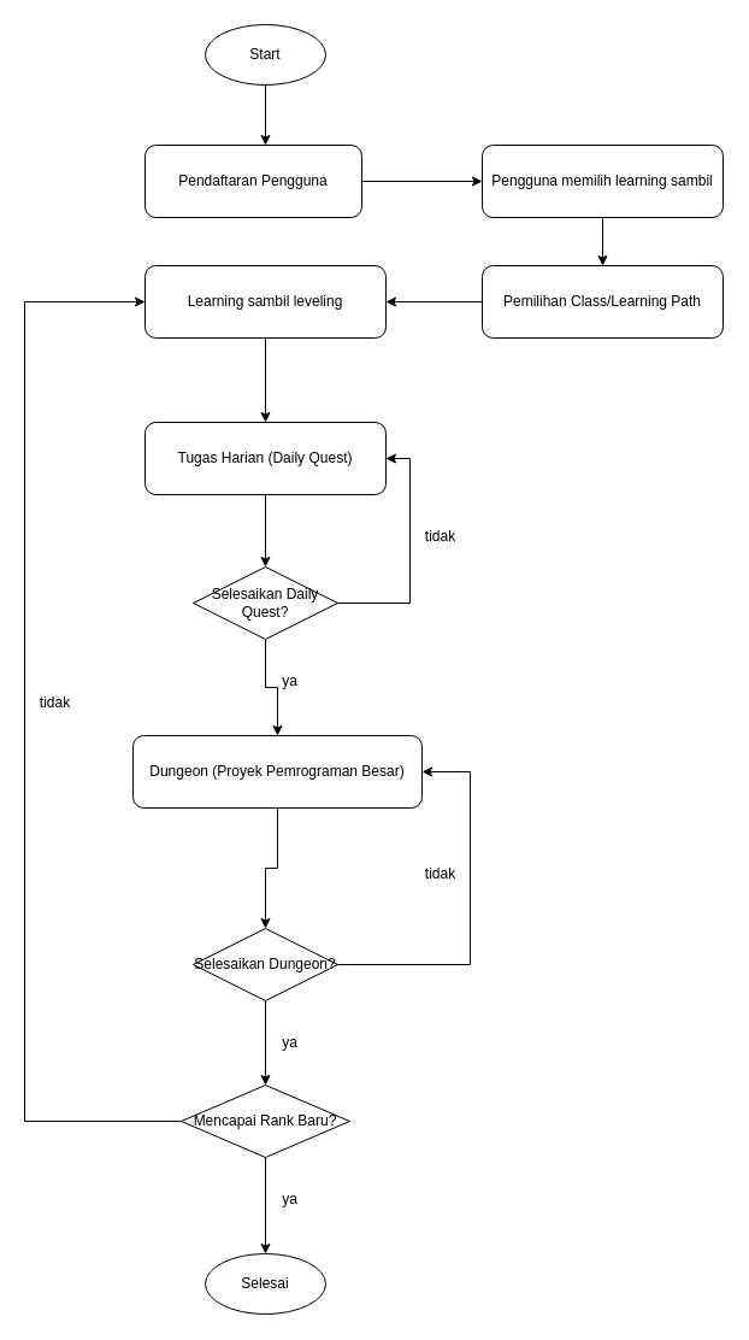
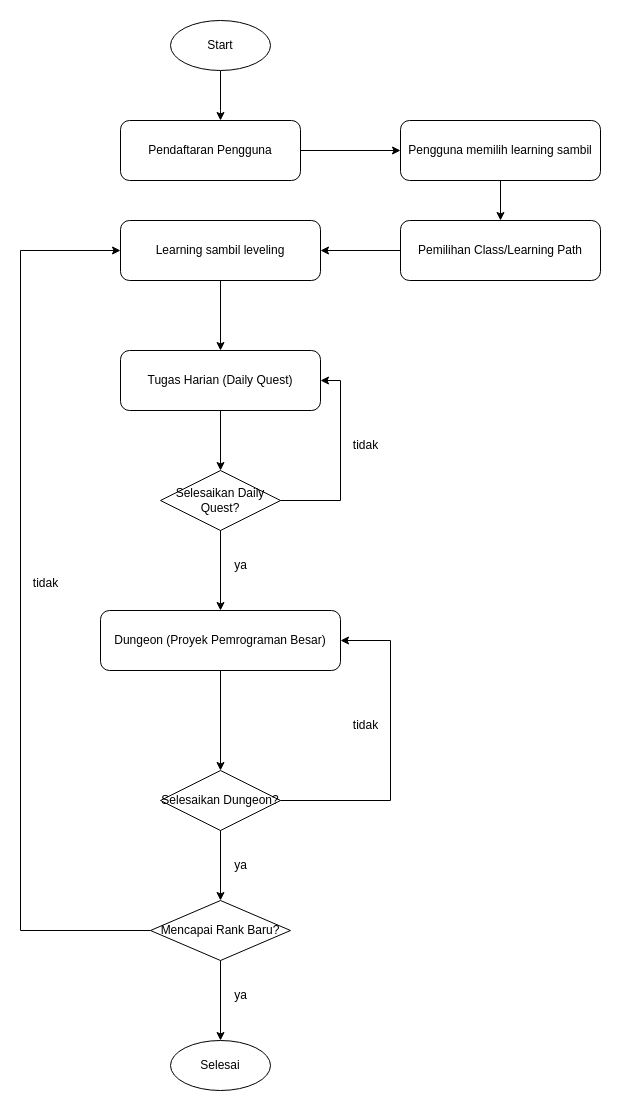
- <mxCell id="13" value="Dungeon (Proyek Pemrograman Besar)" style="rounded=1;whiteSpace=wrap;html=1;" vertex="1" parent="1"><mxGeometry x="110" y="610" width="240" height="60" as="geometry" /></mxCell>
+ <mxCell id="13" value="Dungeon (Proyek Pemrograman Besar)" style="rounded=1;whiteSpace=wrap;html=1;" vertex="1" parent="1"><mxGeometry x="100" y="610" width="240" height="60" as="geometry" /></mxCell>
